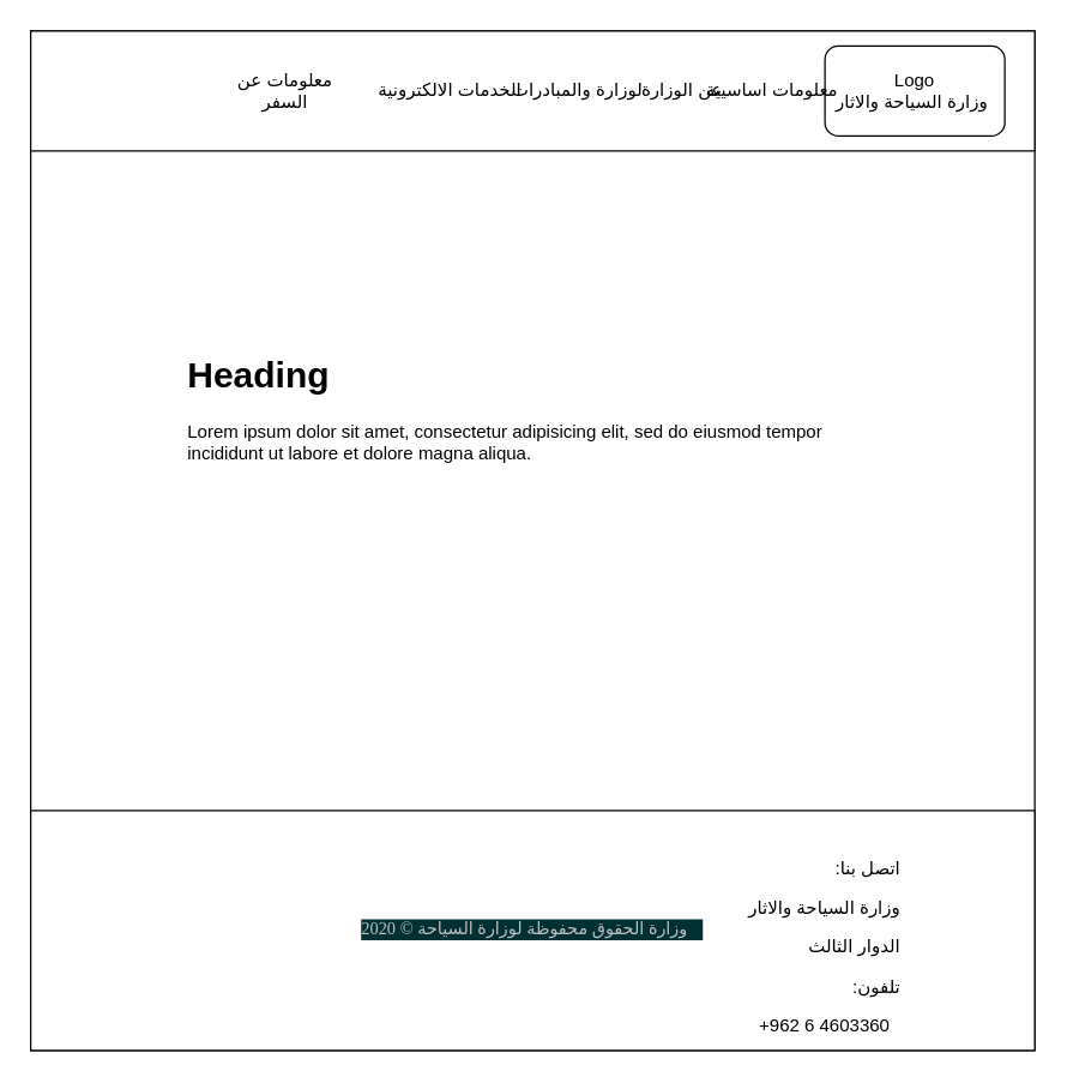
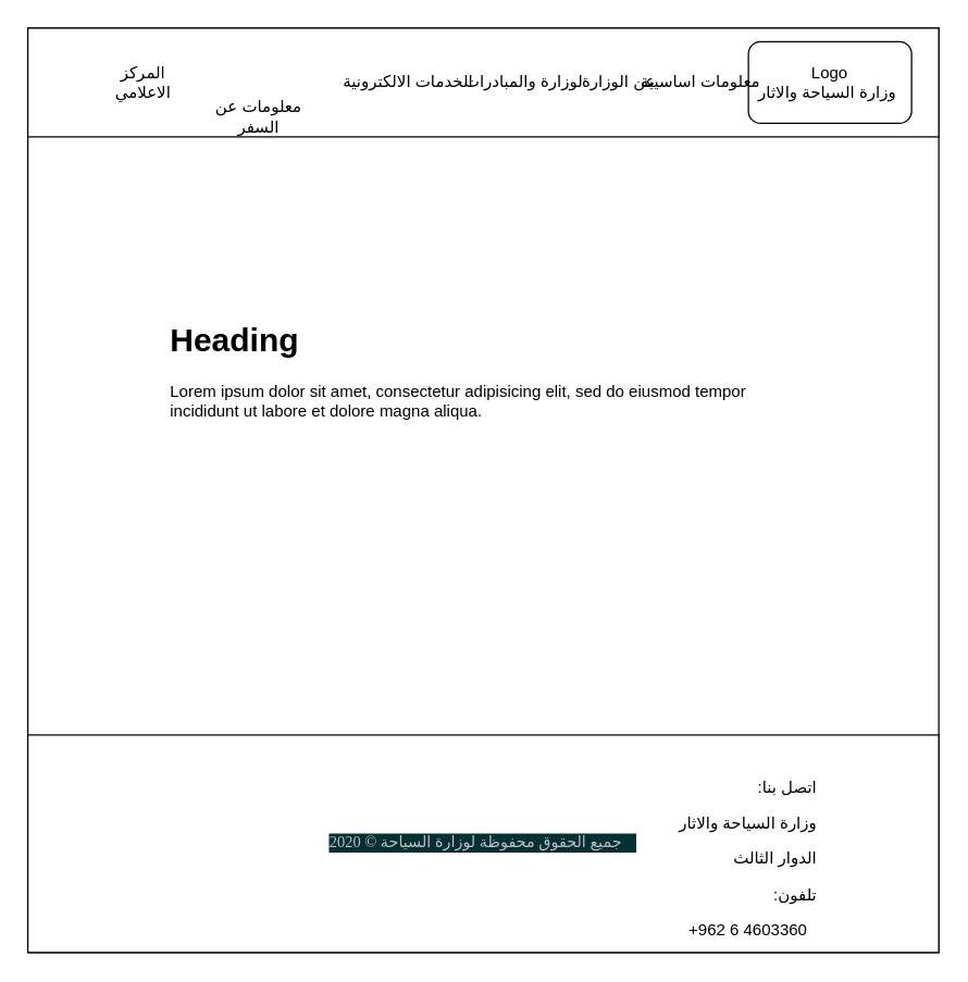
+ <mxCell id="12" value="المركز الاعلامي" style="text;html=1;strokeColor=none;fillColor=none;align=center;verticalAlign=middle;whiteSpace=wrap;rounded=0;" vertex="1" parent="1"><mxGeometry x="70" y="50" width="70" height="20" as="geometry" /></mxCell>
- <mxCell id="11" value="معلومات عن السفر" style="text;html=1;strokeColor=none;fillColor=none;align=center;verticalAlign=middle;whiteSpace=wrap;rounded=0;" vertex="1" parent="1"><mxGeometry x="150" y="50" width="80" height="20" as="geometry" /></mxCell>
+ <mxCell id="11" value="معلومات عن السفر" style="text;html=1;strokeColor=none;fillColor=none;align=center;verticalAlign=middle;whiteSpace=wrap;rounded=0;" vertex="1" parent="1"><mxGeometry x="150" y="75" width="80" height="20" as="geometry" /></mxCell>
- <mxCell id="3" value="&lt;div class=&quot;sct-copyright&quot; style=&quot;box-sizing: border-box ; color: rgb(189 , 190 , 192) ; float: right ; padding-left: 0px ; padding-right: 0.9em ; font-family: &amp;#34;newfont&amp;#34; ; font-size: 11.52px ; text-align: left ; background-color: rgb(1 , 49 , 51)&quot;&gt;وزارة الحقوق محفوظة لوزارة السياحة ©&amp;nbsp;2020&lt;/div&gt;&lt;div&gt;&lt;br&gt;&lt;/div&gt;" style="rounded=0;whiteSpace=wrap;html=1;" parent="1" vertex="1"><mxGeometry x="20" y="540" width="670" height="160" as="geometry" /></mxCell>
+ <mxCell id="3" value="&lt;div class=&quot;sct-copyright&quot; style=&quot;box-sizing: border-box ; color: rgb(189 , 190 , 192) ; float: right ; padding-left: 0px ; padding-right: 0.9em ; font-family: &amp;#34;newfont&amp;#34; ; font-size: 11.52px ; text-align: left ; background-color: rgb(1 , 49 , 51)&quot;&gt;جميع الحقوق محفوظة لوزارة السياحة ©&amp;nbsp;2020&lt;/div&gt;&lt;div&gt;&lt;br&gt;&lt;/div&gt;" style="rounded=0;whiteSpace=wrap;html=1;" parent="1" vertex="1"><mxGeometry x="20" y="540" width="670" height="160" as="geometry" /></mxCell>
